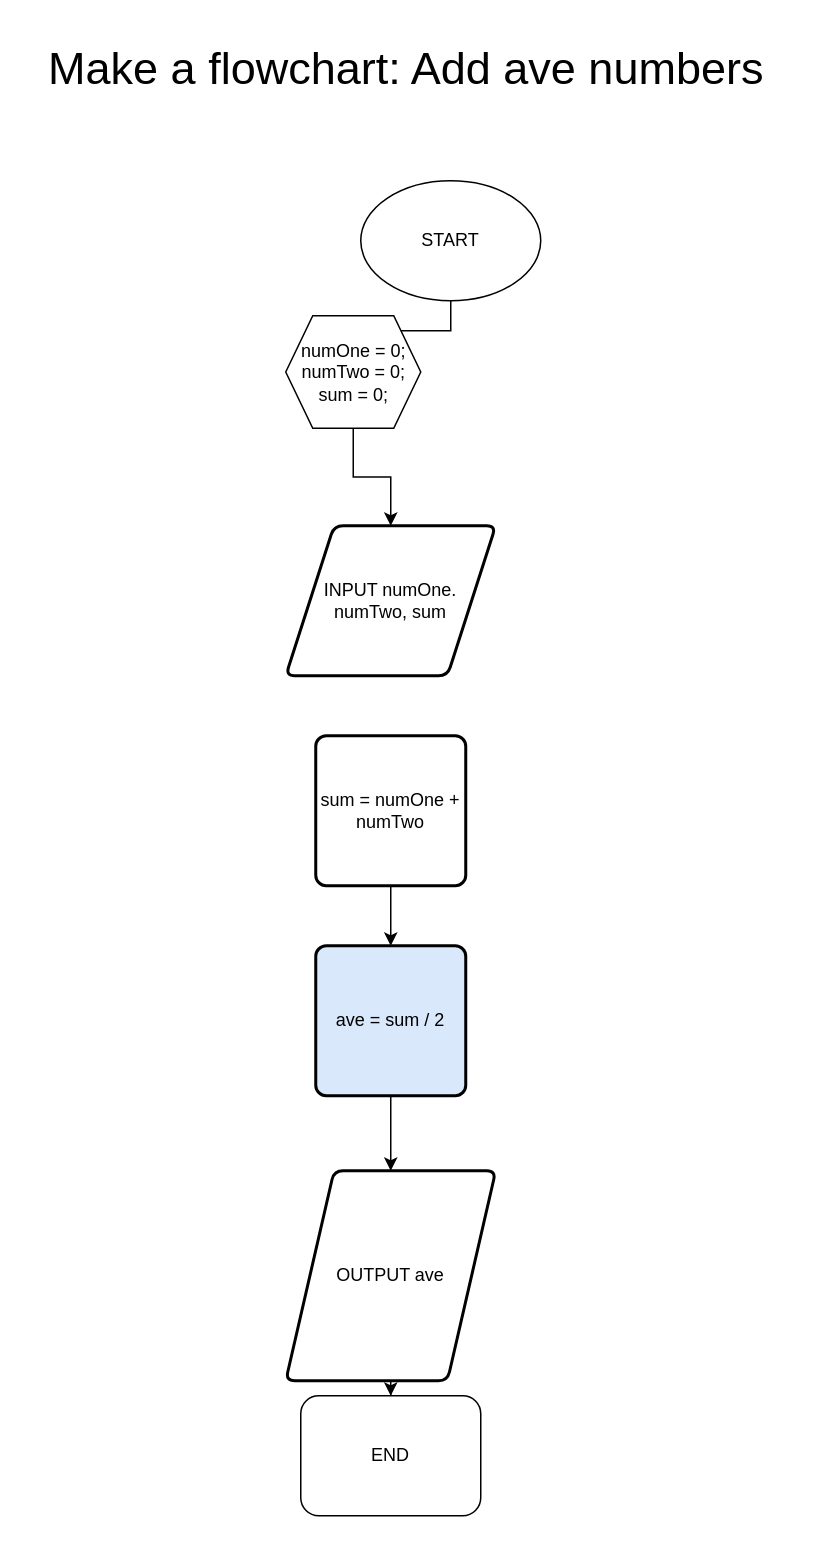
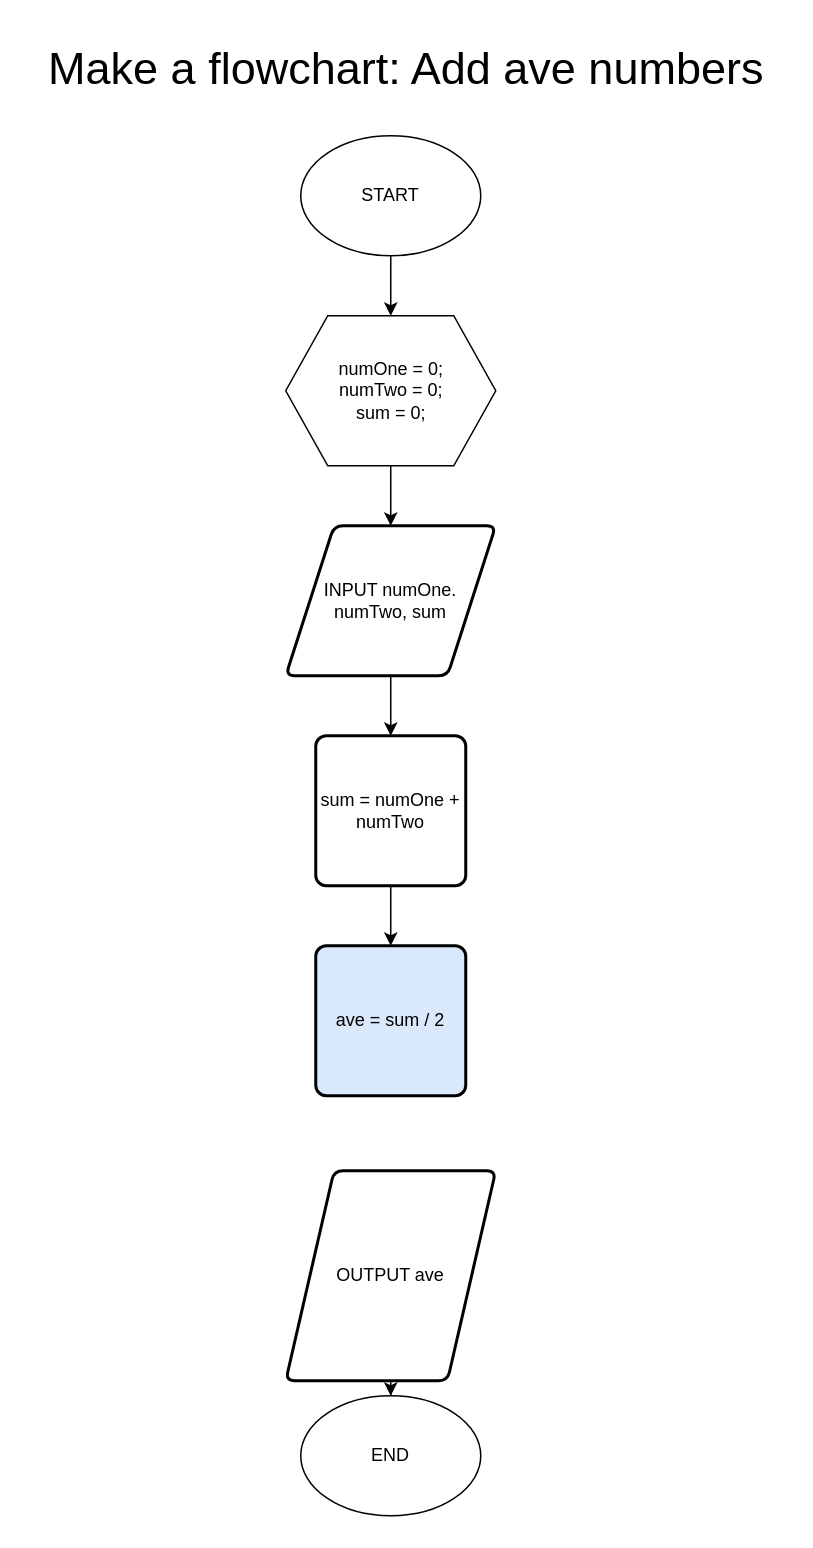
- <mxCell id="3" value="START" style="ellipse;whiteSpace=wrap;html=1;" vertex="1" parent="1"><mxGeometry x="240" y="120" width="120" height="80" as="geometry" /></mxCell>
+ <mxCell id="3" value="START" style="ellipse;whiteSpace=wrap;html=1;" vertex="1" parent="1"><mxGeometry x="200" y="90" width="120" height="80" as="geometry" /></mxCell>
- <mxCell id="5" value="numOne = 0;&lt;br&gt;numTwo = 0;&lt;br&gt;sum = 0;" style="verticalLabelPosition=middle;verticalAlign=middle;shape=hexagon;perimeter=hexagonPerimeter2;arcSize=6;size=0.2;direction=west;html=1;labelBorderColor=none;labelBackgroundColor=none;fontColor=default;labelPosition=center;align=center;" vertex="1" parent="1"><mxGeometry x="190" y="210" width="90" height="75" as="geometry" /></mxCell>
+ <mxCell id="5" value="numOne = 0;&lt;br&gt;numTwo = 0;&lt;br&gt;sum = 0;" style="verticalLabelPosition=middle;verticalAlign=middle;shape=hexagon;perimeter=hexagonPerimeter2;arcSize=6;size=0.2;direction=west;html=1;labelBorderColor=none;labelBackgroundColor=none;fontColor=default;labelPosition=center;align=center;" vertex="1" parent="1"><mxGeometry x="190" y="210" width="140" height="100" as="geometry" /></mxCell>
+ <mxCell id="6" value="" style="edgeStyle=orthogonalEdgeStyle;rounded=0;orthogonalLoop=1;jettySize=auto;html=1;fontColor=default;" edge="1" parent="1" source="7" target="9"><mxGeometry relative="1" as="geometry" /></mxCell>
- <mxCell id="14" value="" style="edgeStyle=orthogonalEdgeStyle;rounded=0;orthogonalLoop=1;jettySize=auto;html=1;fontSize=30;fontColor=default;" edge="1" parent="1" source="15" target="11"><mxGeometry relative="1" as="geometry" /></mxCell>
- <mxCell id="12" value="END" style="whiteSpace=wrap;html=1;rounded=1;" vertex="1" parent="1"><mxGeometry x="200" y="930" width="120" height="80" as="geometry" /></mxCell>
+ <mxCell id="12" value="END" style="ellipse;whiteSpace=wrap;html=1;" vertex="1" parent="1"><mxGeometry x="200" y="930" width="120" height="80" as="geometry" /></mxCell>
